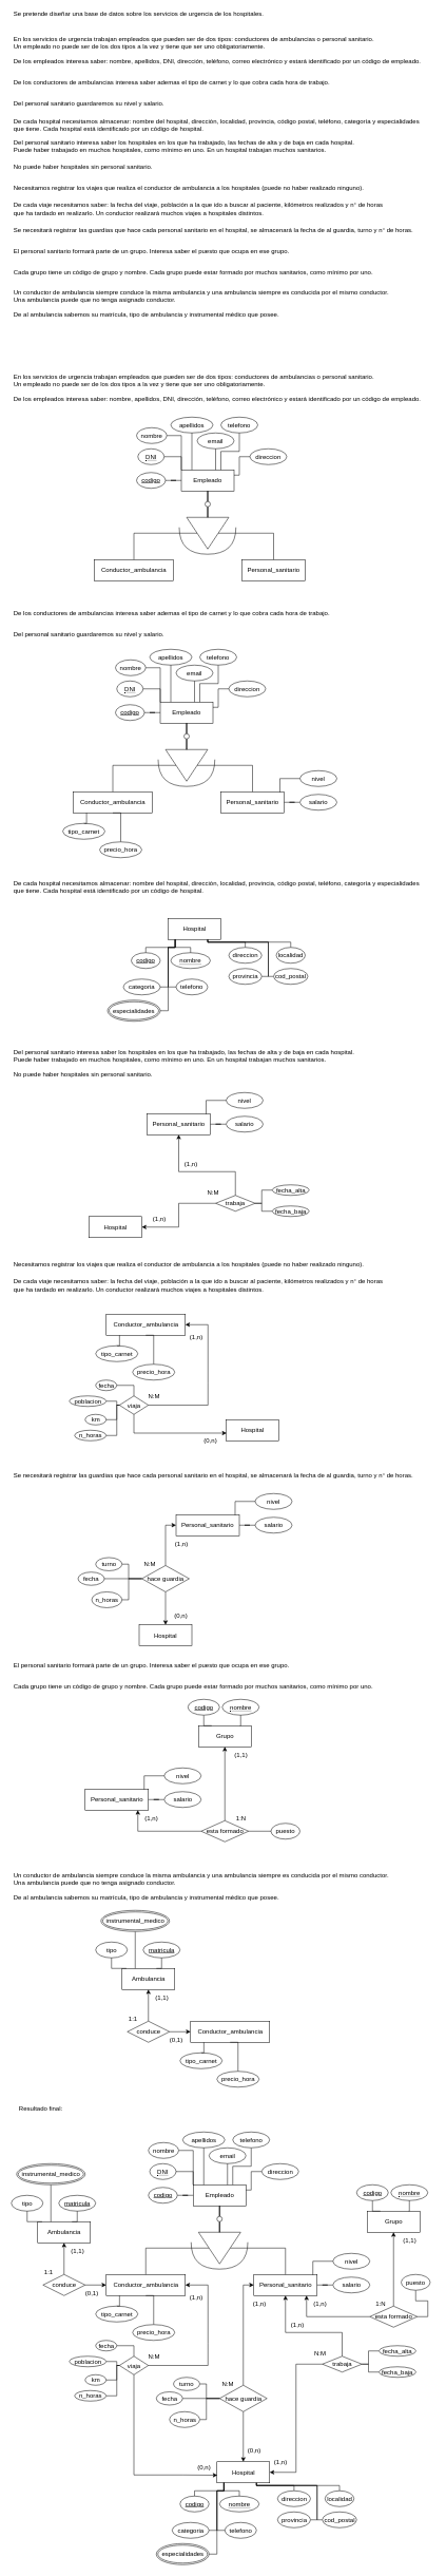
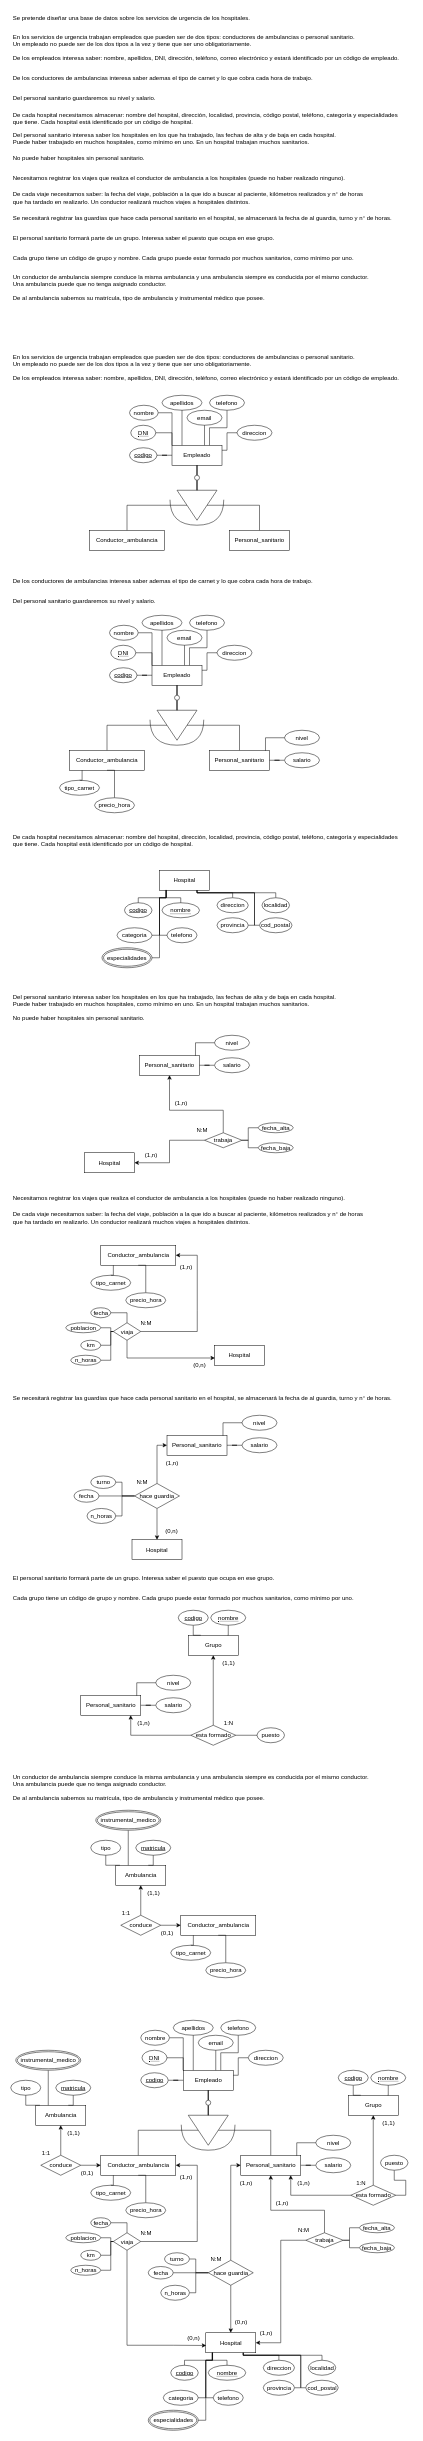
- <mxCell id="116" value="Se pretende diseñar una base de datos sobre los servicios de urgencia de los hospitales." style="text;align=left;verticalAlign=middle;resizable=0;points=[];autosize=1;strokeColor=none;fillColor=none;" parent="1" vertex="1"><mxGeometry x="23" y="10" width="500" height="30" as="geometry" /></mxCell>
+ <mxCell id="116" value="Se pretende diseñar una base de datos sobre los servicios de urgencia de los hospitales." style="text;align=left;verticalAlign=middle;resizable=0;points=[];autosize=1;strokeColor=none;fillColor=none;" parent="1" vertex="1"><mxGeometry x="23" y="20" width="500" height="30" as="geometry" /></mxCell>
- <mxCell id="305" value="Resultado final:" style="text;html=1;align=center;verticalAlign=middle;resizable=0;points=[];autosize=1;strokeColor=none;fillColor=none;" parent="1" vertex="1"><mxGeometry x="20.5" y="3980" width="110" height="30" as="geometry" /></mxCell>
